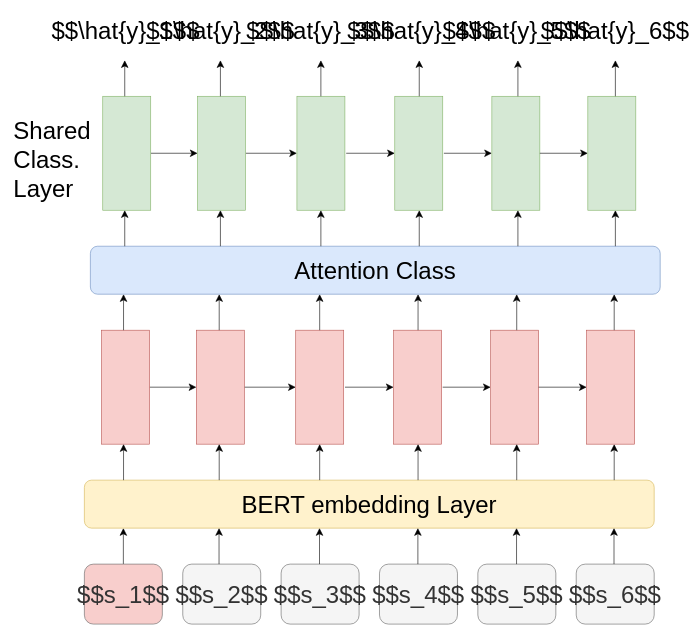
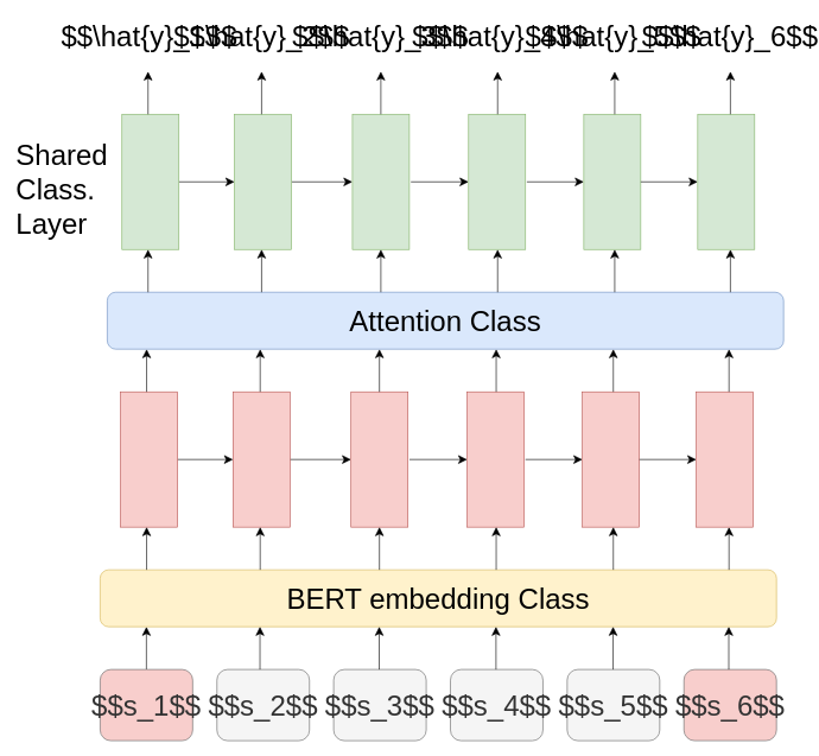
- <mxCell id="9" value="BERT embedding Layer" style="rounded=1;whiteSpace=wrap;html=1;fontSize=40;fillColor=#fff2cc;strokeColor=#d6b656;" parent="1" vertex="1"><mxGeometry x="140" y="800" width="950" height="80" as="geometry" /></mxCell>
+ <mxCell id="9" value="BERT embedding Class" style="rounded=1;whiteSpace=wrap;html=1;fontSize=40;fillColor=#fff2cc;strokeColor=#d6b656;" parent="1" vertex="1"><mxGeometry x="140" y="800" width="950" height="80" as="geometry" /></mxCell>
- <mxCell id="8" value="&lt;font style=&quot;font-size: 40px&quot;&gt;$$s_6$$&lt;/font&gt;" style="rounded=1;whiteSpace=wrap;html=1;fillColor=#f5f5f5;fontColor=#333333;strokeColor=#666666;" parent="1" vertex="1"><mxGeometry x="960" y="940" width="130" height="100" as="geometry" /></mxCell>
+ <mxCell id="8" value="&lt;font style=&quot;font-size: 40px&quot;&gt;$$s_6$$&lt;/font&gt;" style="rounded=1;whiteSpace=wrap;html=1;fillColor=#f8cecc;fontColor=#333333;strokeColor=#666666;" parent="1" vertex="1"><mxGeometry x="960" y="940" width="130" height="100" as="geometry" /></mxCell>
